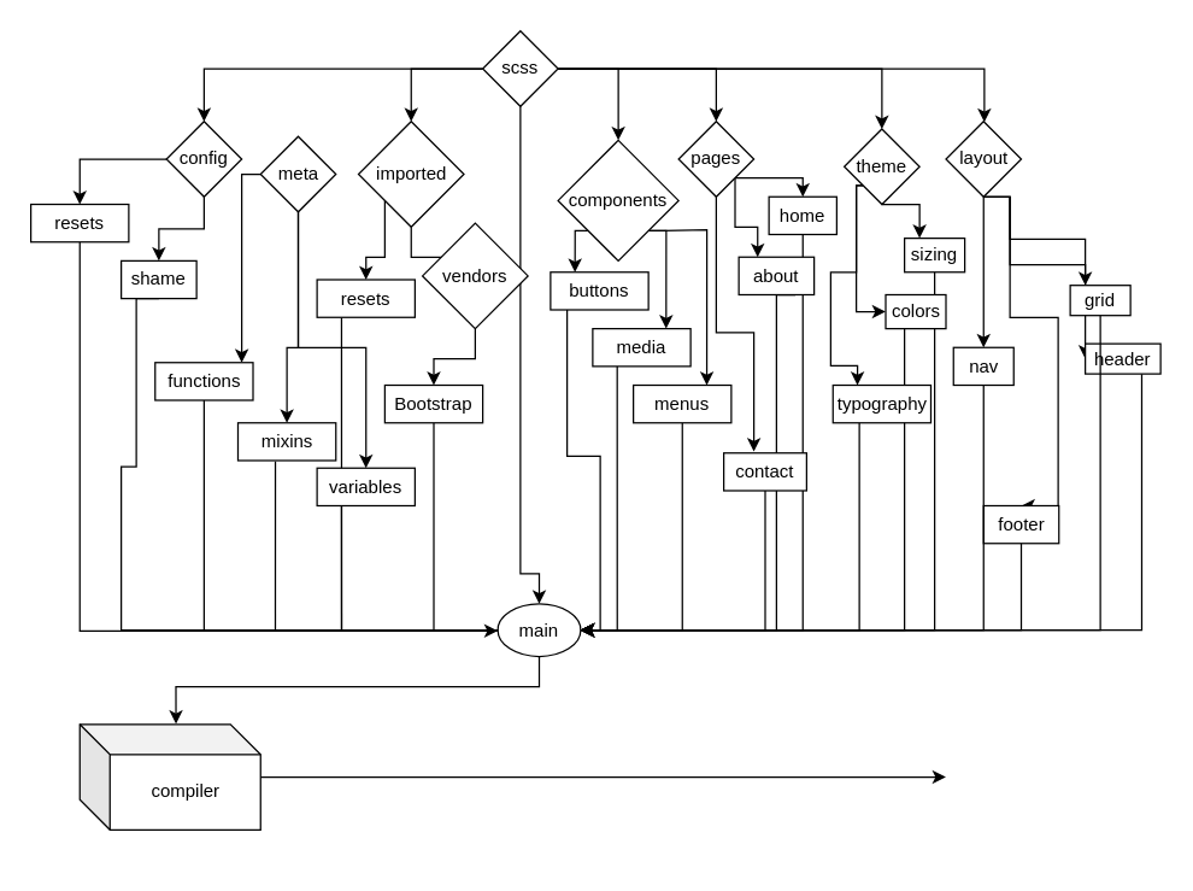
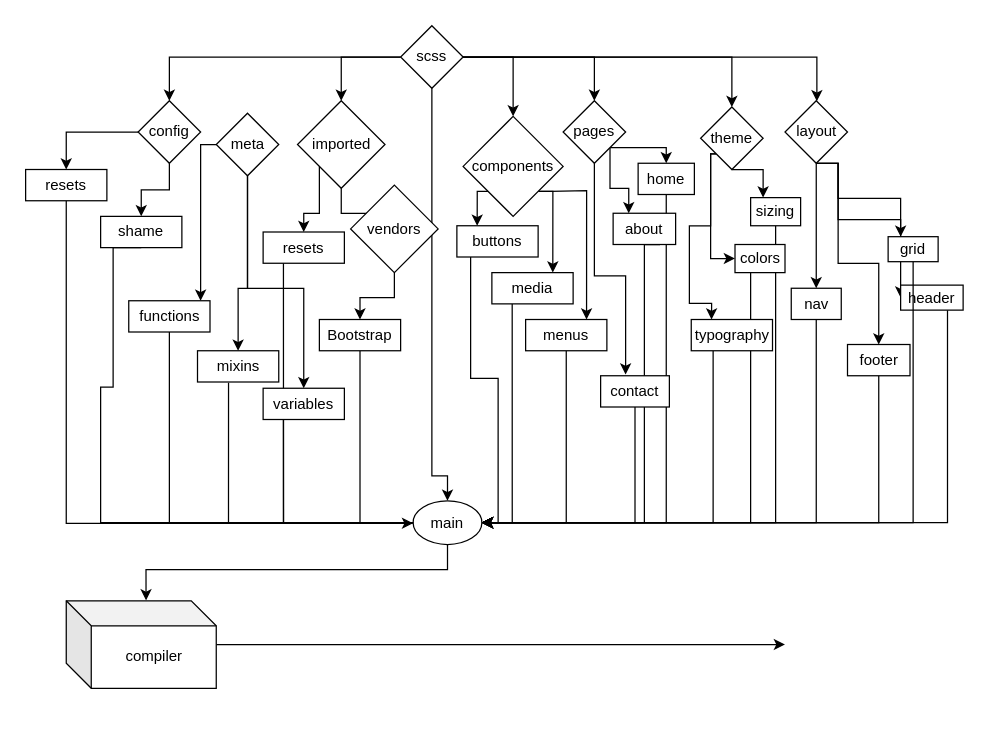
- <mxCell id="42" value="shame" style="whiteSpace=wrap;html=1;" vertex="1" parent="1"><mxGeometry x="80" y="172.5" width="50" height="25" as="geometry" /></mxCell>
+ <mxCell id="42" value="shame" style="whiteSpace=wrap;html=1;" vertex="1" parent="1"><mxGeometry x="80" y="172.5" width="65" height="25" as="geometry" /></mxCell>
- <mxCell id="59" value="footer" style="whiteSpace=wrap;html=1;" vertex="1" parent="1"><mxGeometry x="652.5" y="335" width="50" height="25" as="geometry" /></mxCell>
+ <mxCell id="59" value="footer" style="whiteSpace=wrap;html=1;" vertex="1" parent="1"><mxGeometry x="677.5" y="275" width="50" height="25" as="geometry" /></mxCell>
